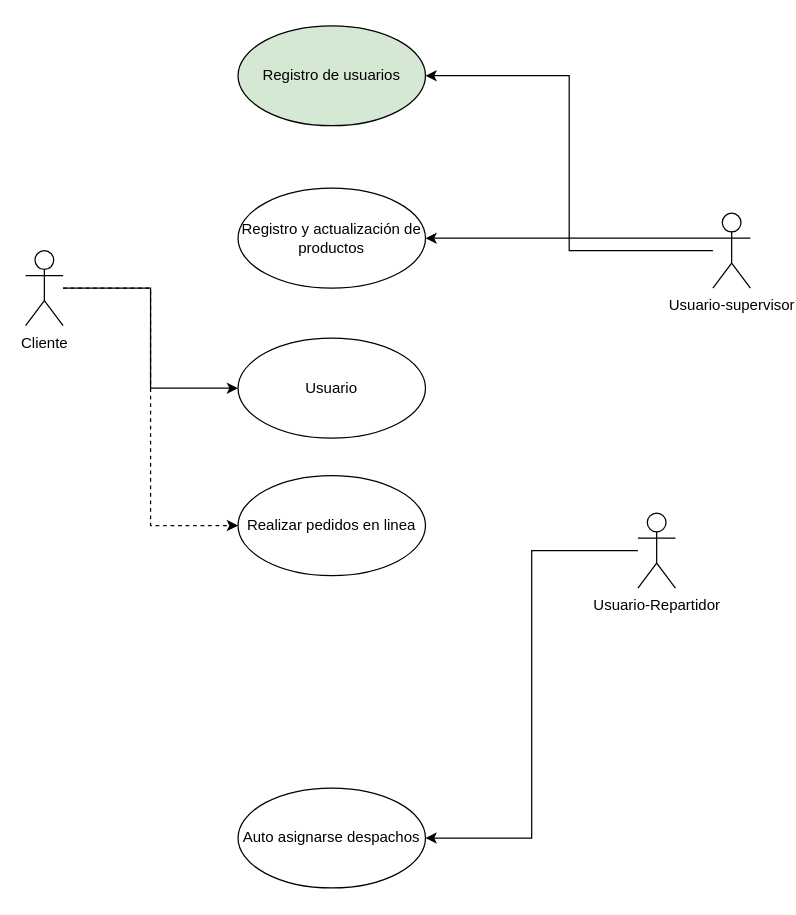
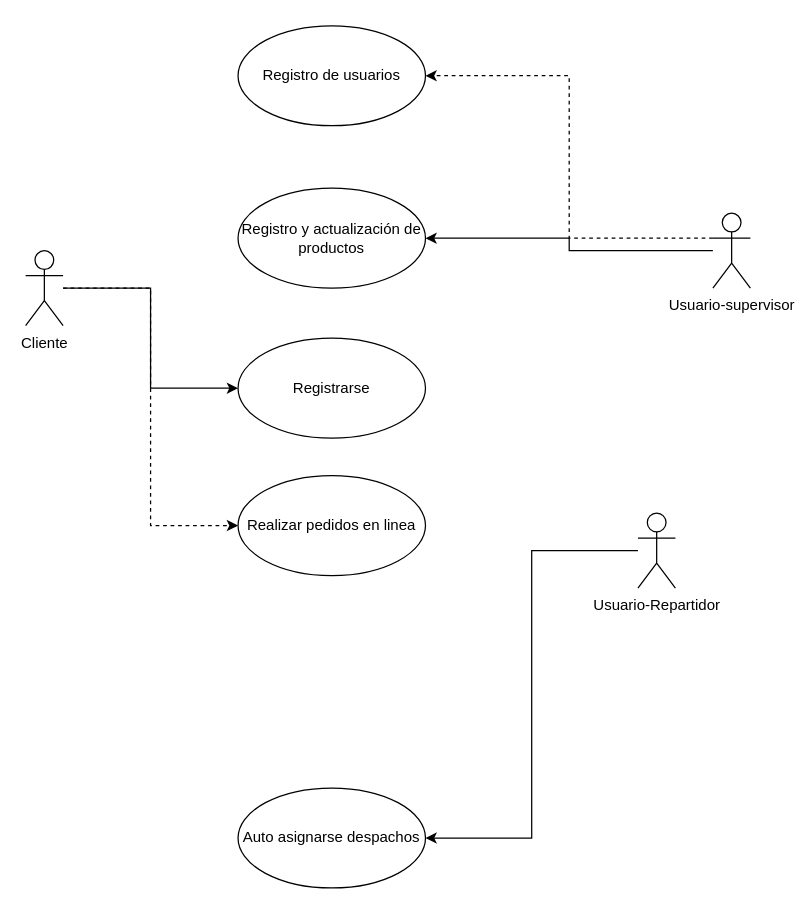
- <mxCell id="10" value="Registro de usuarios" style="ellipse;whiteSpace=wrap;html=1;fillColor=#d5e8d4;" parent="1" vertex="1"><mxGeometry x="190" y="20" width="150" height="80" as="geometry" /></mxCell>
+ <mxCell id="10" value="Registro de usuarios" style="ellipse;whiteSpace=wrap;html=1;" parent="1" vertex="1"><mxGeometry x="190" y="20" width="150" height="80" as="geometry" /></mxCell>
- <mxCell id="5" style="edgeStyle=orthogonalEdgeStyle;rounded=0;orthogonalLoop=1;jettySize=auto;html=1;exitX=0;exitY=0.333;exitDx=0;exitDy=0;exitPerimeter=0;entryX=1;entryY=0.5;entryDx=0;entryDy=0;" parent="1" source="7" target="10" edge="1"><mxGeometry relative="1" as="geometry" /></mxCell>
+ <mxCell id="5" style="edgeStyle=orthogonalEdgeStyle;rounded=0;orthogonalLoop=1;jettySize=auto;html=1;exitX=0;exitY=0.333;exitDx=0;exitDy=0;exitPerimeter=0;entryX=1;entryY=0.5;entryDx=0;entryDy=0;dashed=1;" parent="1" source="7" target="10" edge="1"><mxGeometry relative="1" as="geometry" /></mxCell>
- <mxCell id="11" value="Usuario" style="ellipse;whiteSpace=wrap;html=1;" parent="1" vertex="1"><mxGeometry x="190" y="270" width="150" height="80" as="geometry" /></mxCell>
+ <mxCell id="11" value="Registrarse" style="ellipse;whiteSpace=wrap;html=1;" parent="1" vertex="1"><mxGeometry x="190" y="270" width="150" height="80" as="geometry" /></mxCell>
